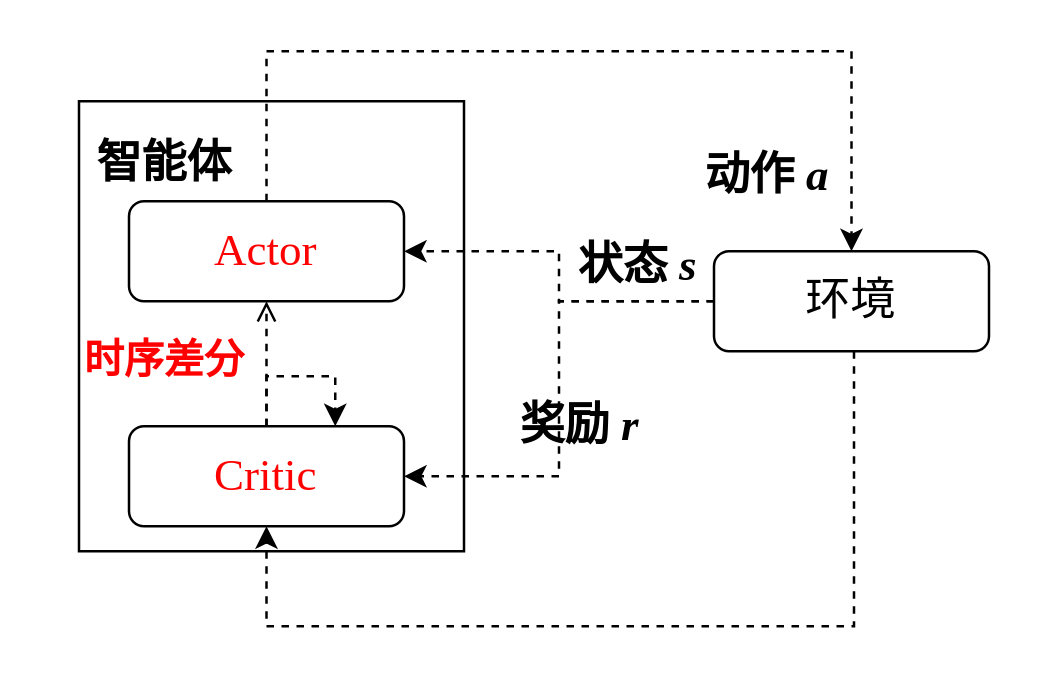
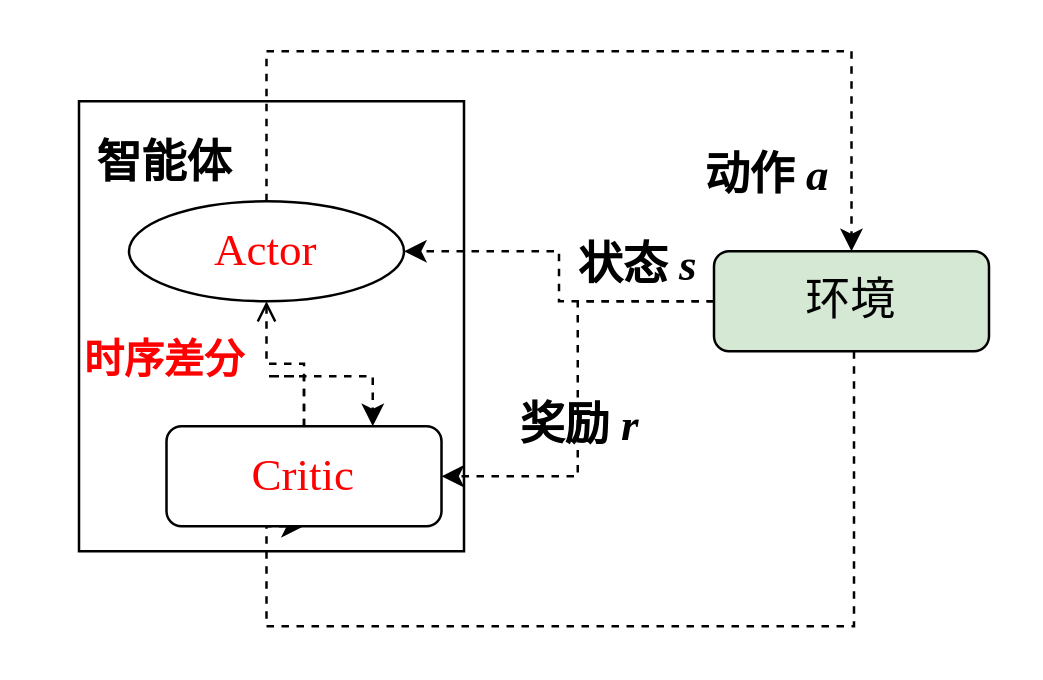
- <mxCell id="8" value="&lt;font color=&quot;#ff0000&quot; size=&quot;4&quot; face=&quot;Times New Roman&quot;&gt;Actor&lt;/font&gt;" style="rounded=1;whiteSpace=wrap;html=1;" vertex="1" parent="1"><mxGeometry x="51" y="80" width="110" height="40" as="geometry" /></mxCell>
+ <mxCell id="8" value="&lt;font color=&quot;#ff0000&quot; size=&quot;4&quot; face=&quot;Times New Roman&quot;&gt;Actor&lt;/font&gt;" style="ellipse;whiteSpace=wrap;html=1;" vertex="1" parent="1"><mxGeometry x="51" y="80" width="110" height="40" as="geometry" /></mxCell>
- <mxCell id="6" value="&lt;font size=&quot;4&quot; face=&quot;Times New Roman&quot;&gt;环境&lt;/font&gt;" style="rounded=1;whiteSpace=wrap;html=1;" vertex="1" parent="1"><mxGeometry x="285" y="100" width="110" height="40" as="geometry" /></mxCell>
+ <mxCell id="6" value="&lt;font size=&quot;4&quot; face=&quot;Times New Roman&quot;&gt;环境&lt;/font&gt;" style="rounded=1;whiteSpace=wrap;html=1;fillColor=#d5e8d4;" vertex="1" parent="1"><mxGeometry x="285" y="100" width="110" height="40" as="geometry" /></mxCell>
- <mxCell id="10" value="&lt;font color=&quot;#ff0000&quot; size=&quot;4&quot; face=&quot;Times New Roman&quot;&gt;Critic&lt;/font&gt;" style="rounded=1;whiteSpace=wrap;html=1;" vertex="1" parent="1"><mxGeometry x="51" y="170" width="110" height="40" as="geometry" /></mxCell>
+ <mxCell id="10" value="&lt;font color=&quot;#ff0000&quot; size=&quot;4&quot; face=&quot;Times New Roman&quot;&gt;Critic&lt;/font&gt;" style="rounded=1;whiteSpace=wrap;html=1;" vertex="1" parent="1"><mxGeometry x="66" y="170" width="110" height="40" as="geometry" /></mxCell>
